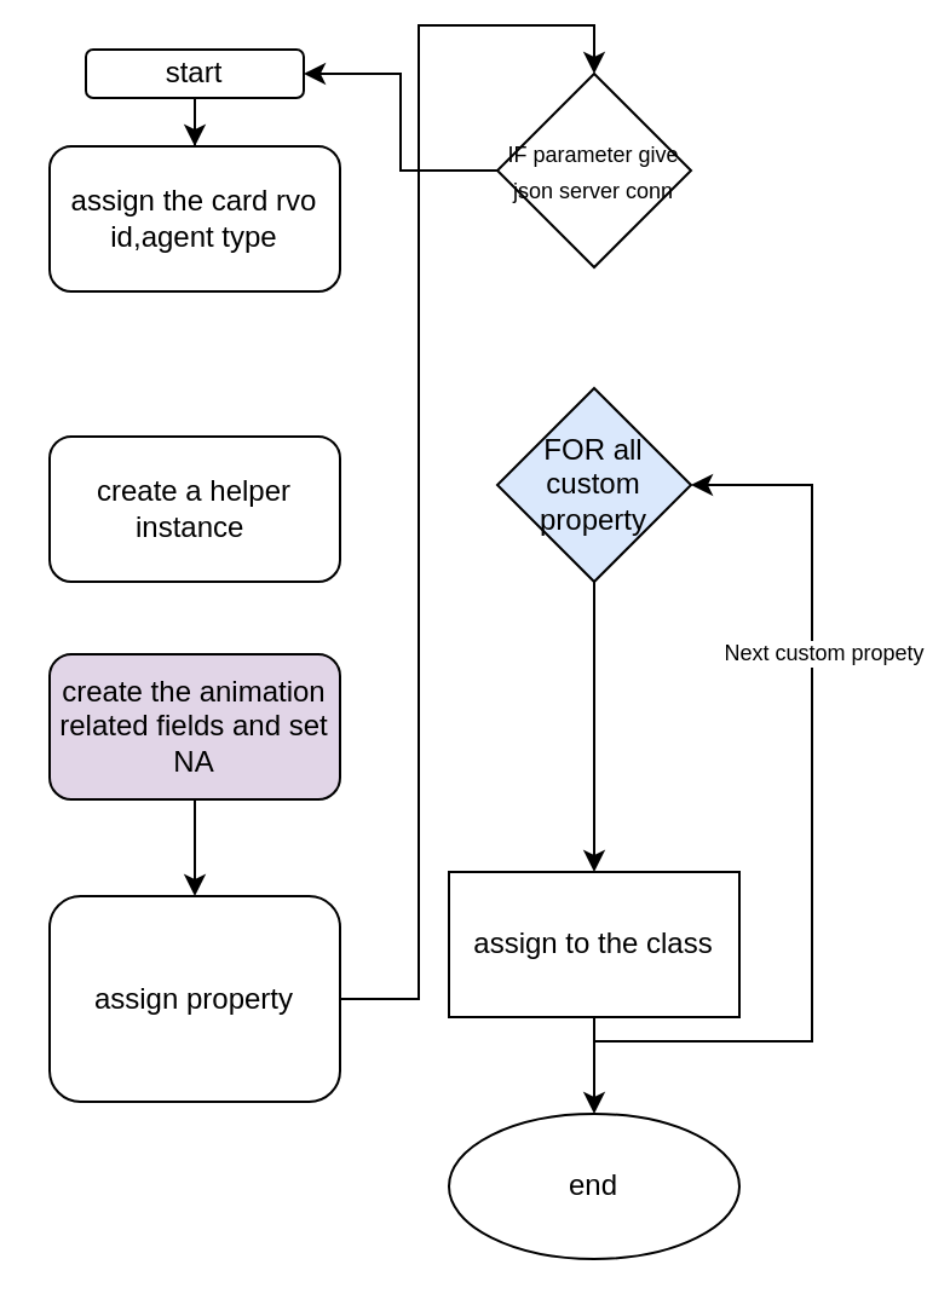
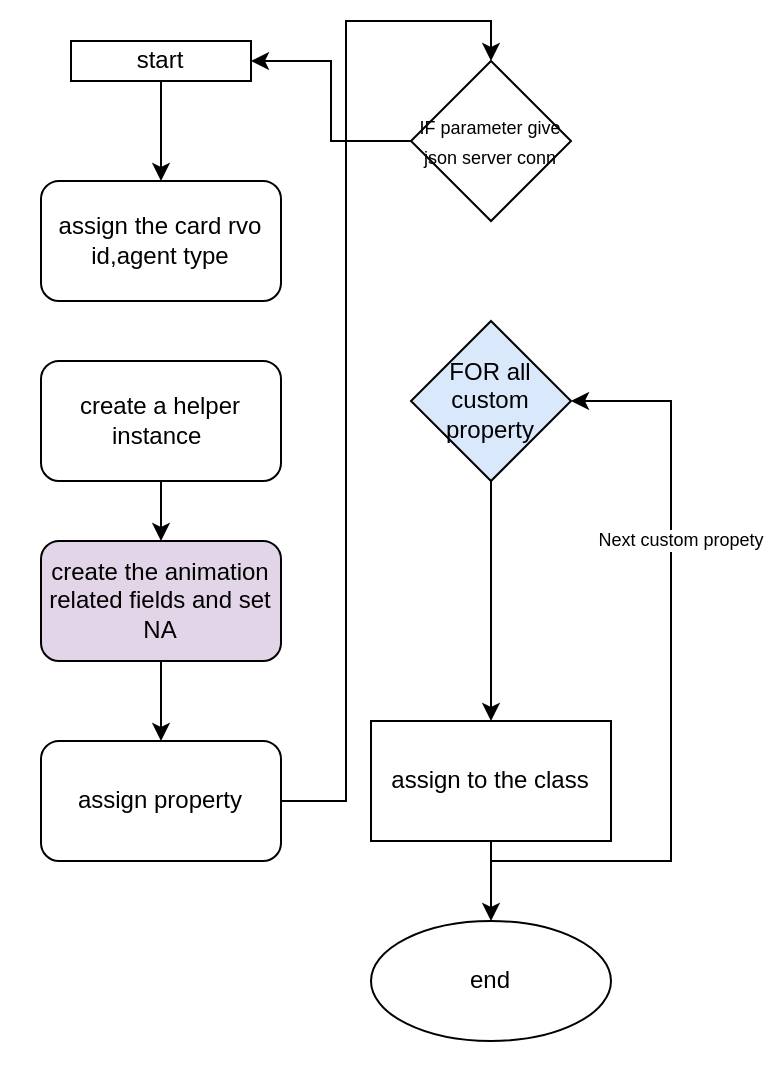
- <mxCell id="3" value="start" style="rounded=1;whiteSpace=wrap;html=1;" parent="1" vertex="1"><mxGeometry x="35" y="20" width="90" height="20" as="geometry" /></mxCell>
+ <mxCell id="3" value="start" style="whiteSpace=wrap;html=1;rounded=0;" parent="1" vertex="1"><mxGeometry x="35" y="20" width="90" height="20" as="geometry" /></mxCell>
- <mxCell id="4" value="assign the card rvo id,agent type" style="whiteSpace=wrap;html=1;rounded=1;" parent="1" vertex="1"><mxGeometry x="20" y="60" width="120" height="60" as="geometry" /></mxCell>
+ <mxCell id="4" value="assign the card rvo id,agent type" style="whiteSpace=wrap;html=1;rounded=1;" parent="1" vertex="1"><mxGeometry x="20" y="90" width="120" height="60" as="geometry" /></mxCell>
+ <mxCell id="5" value="" style="edgeStyle=orthogonalEdgeStyle;rounded=0;orthogonalLoop=1;jettySize=auto;html=1;" parent="1" source="6" target="8" edge="1"><mxGeometry relative="1" as="geometry" /></mxCell>
- <mxCell id="10" value="assign property" style="whiteSpace=wrap;html=1;rounded=1;" parent="1" vertex="1"><mxGeometry x="20" y="370" width="120" height="85" as="geometry" /></mxCell>
+ <mxCell id="10" value="assign property" style="whiteSpace=wrap;html=1;rounded=1;" parent="1" vertex="1"><mxGeometry x="20" y="370" width="120" height="60" as="geometry" /></mxCell>
